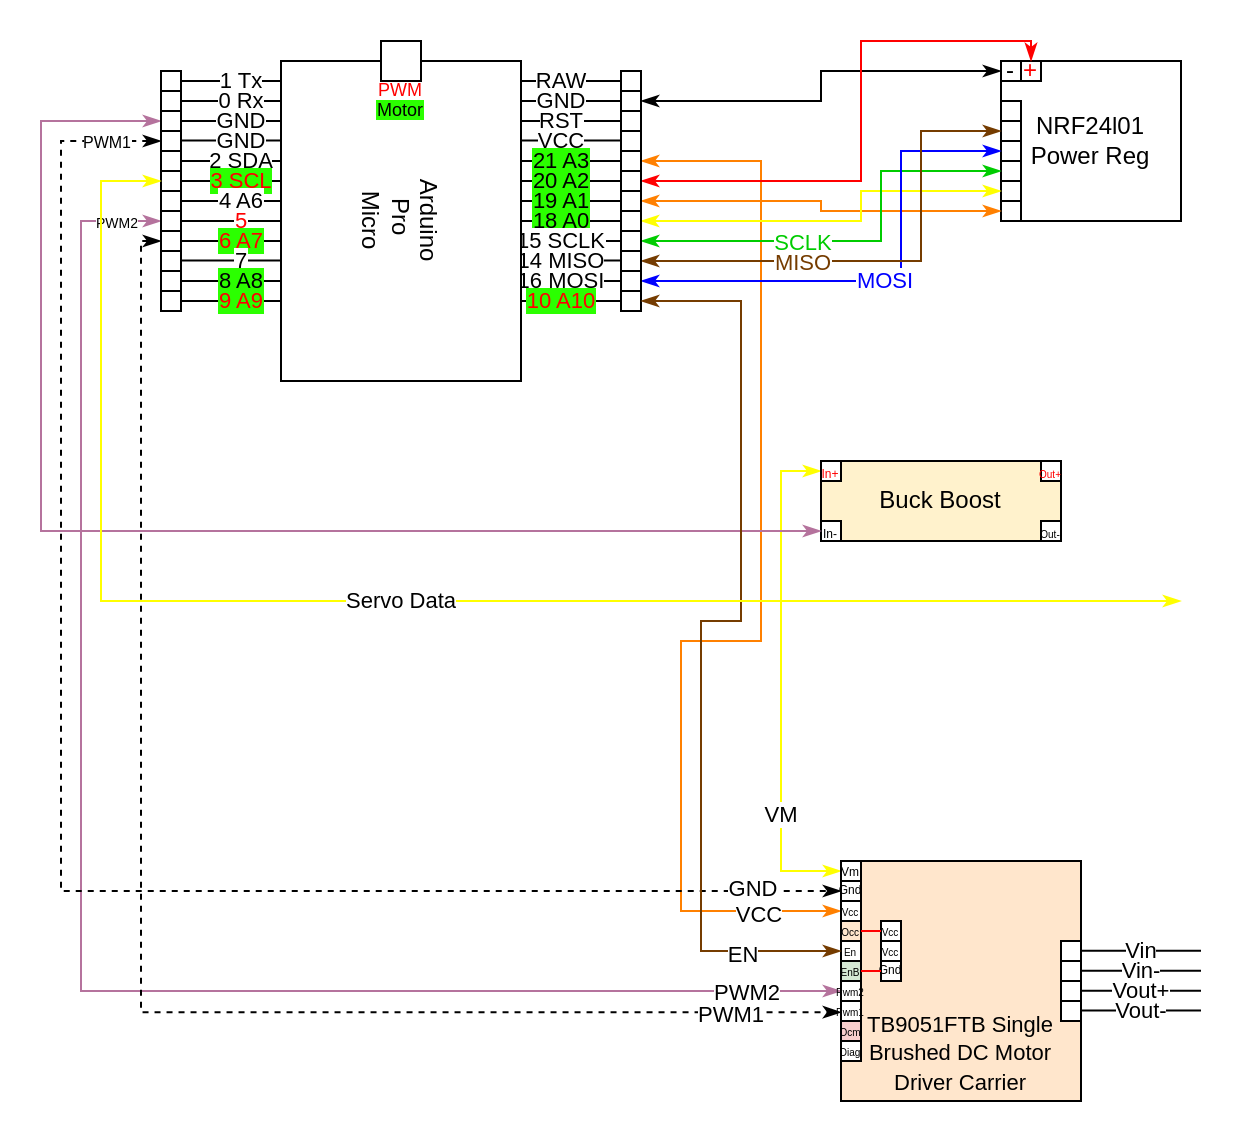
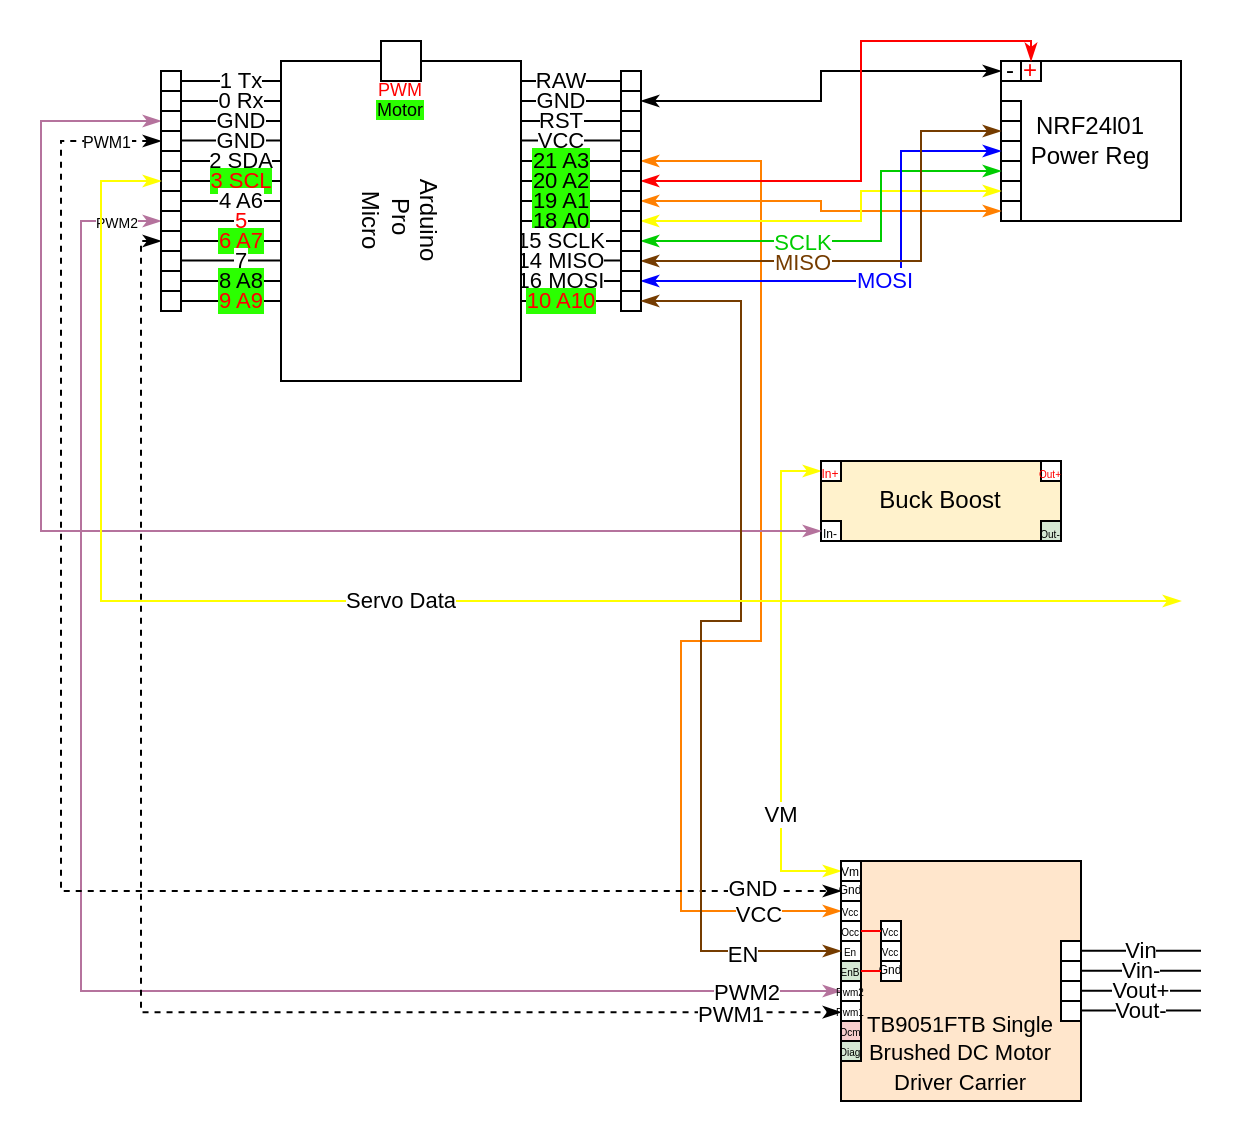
- <mxCell id="9" value="&lt;font style=&quot;font-size: 5px;&quot;&gt;Out-&lt;/font&gt;" style="whiteSpace=wrap;html=1;aspect=fixed;align=center;fontColor=#000000;" vertex="1" parent="1"><mxGeometry x="520" y="260" width="10" height="10" as="geometry" /></mxCell>
+ <mxCell id="9" value="&lt;font style=&quot;font-size: 5px;&quot;&gt;Out-&lt;/font&gt;" style="whiteSpace=wrap;html=1;aspect=fixed;align=center;fontColor=#000000;fillColor=#d5e8d4;" vertex="1" parent="1"><mxGeometry x="520" y="260" width="10" height="10" as="geometry" /></mxCell>
- <mxCell id="106" value="&lt;font style=&quot;font-size: 5px;&quot;&gt;Occ&lt;/font&gt;" style="whiteSpace=wrap;html=1;aspect=fixed;align=center;fontColor=#000000;fontSize=8;fillColor=#ffe6cc;" vertex="1" parent="93"><mxGeometry y="30" width="10" height="10" as="geometry" /></mxCell>
+ <mxCell id="106" value="&lt;font style=&quot;font-size: 5px;&quot;&gt;Occ&lt;/font&gt;" style="whiteSpace=wrap;html=1;aspect=fixed;align=center;fontColor=#000000;fontSize=8;" vertex="1" parent="93"><mxGeometry y="30" width="10" height="10" as="geometry" /></mxCell>
- <mxCell id="112" value="&lt;font style=&quot;font-size: 5px;&quot;&gt;Diag&lt;/font&gt;" style="whiteSpace=wrap;html=1;aspect=fixed;align=center;fontColor=#000000;fontSize=8;" vertex="1" parent="93"><mxGeometry y="90" width="10" height="10" as="geometry" /></mxCell>
+ <mxCell id="112" value="&lt;font style=&quot;font-size: 5px;&quot;&gt;Diag&lt;/font&gt;" style="whiteSpace=wrap;html=1;aspect=fixed;align=center;fontColor=#000000;fontSize=8;fillColor=#d5e8d4;" vertex="1" parent="93"><mxGeometry y="90" width="10" height="10" as="geometry" /></mxCell>
